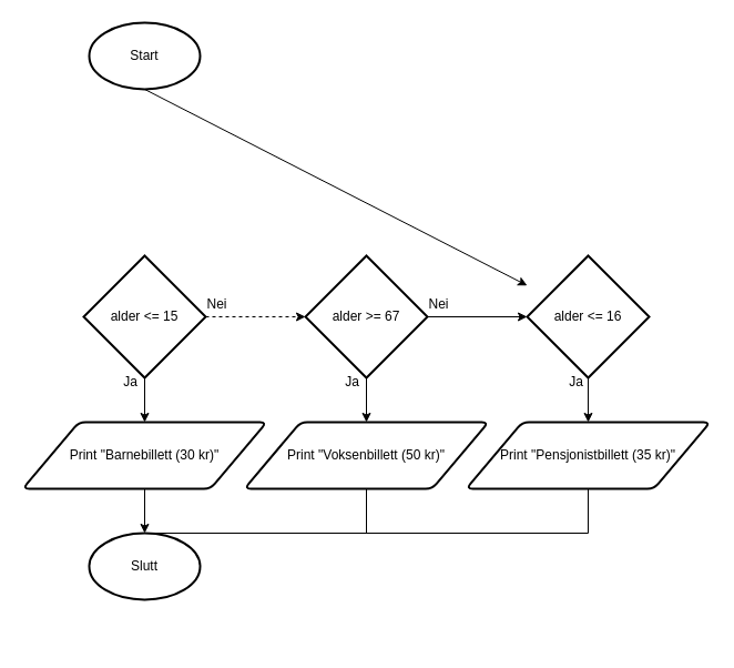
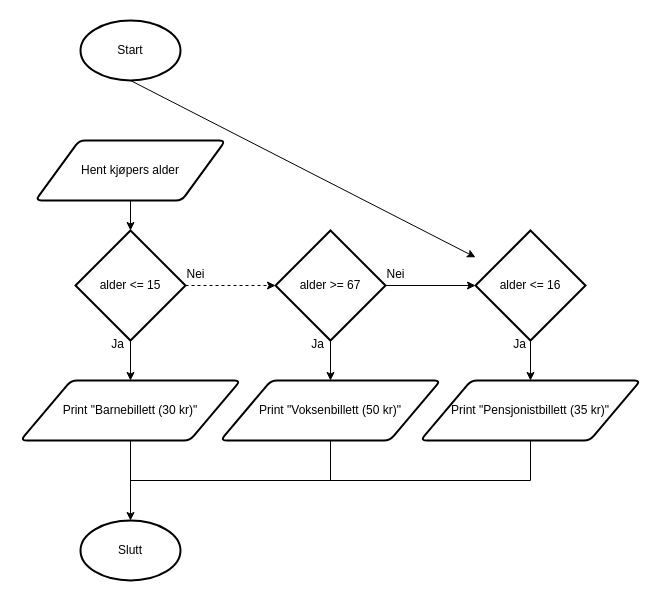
+ <mxCell id="4" value="Hent kjøpers alder" style="shape=parallelogram;html=1;strokeWidth=2;perimeter=parallelogramPerimeter;whiteSpace=wrap;rounded=1;arcSize=12;size=0.23;" vertex="1" parent="1"><mxGeometry x="35" y="140" width="190" height="60" as="geometry" /></mxCell>
+ <mxCell id="12" value="" style="endArrow=classic;html=1;rounded=0;exitX=0.5;exitY=1;exitDx=0;exitDy=0;entryX=0.5;entryY=0;entryDx=0;entryDy=0;entryPerimeter=0;" edge="1" parent="1" source="4" target="5"><mxGeometry width="50" height="50" relative="1" as="geometry"><mxPoint x="240" y="200" as="sourcePoint" /><mxPoint x="240" y="260" as="targetPoint" /></mxGeometry></mxCell>
- <mxCell id="3" value="Slutt" style="strokeWidth=2;html=1;shape=mxgraph.flowchart.start_1;whiteSpace=wrap;" vertex="1" parent="1"><mxGeometry x="80" y="480" width="100" height="60" as="geometry" /></mxCell>
+ <mxCell id="3" value="Slutt" style="strokeWidth=2;html=1;shape=mxgraph.flowchart.start_1;whiteSpace=wrap;" vertex="1" parent="1"><mxGeometry x="80" y="520" width="100" height="60" as="geometry" /></mxCell>
